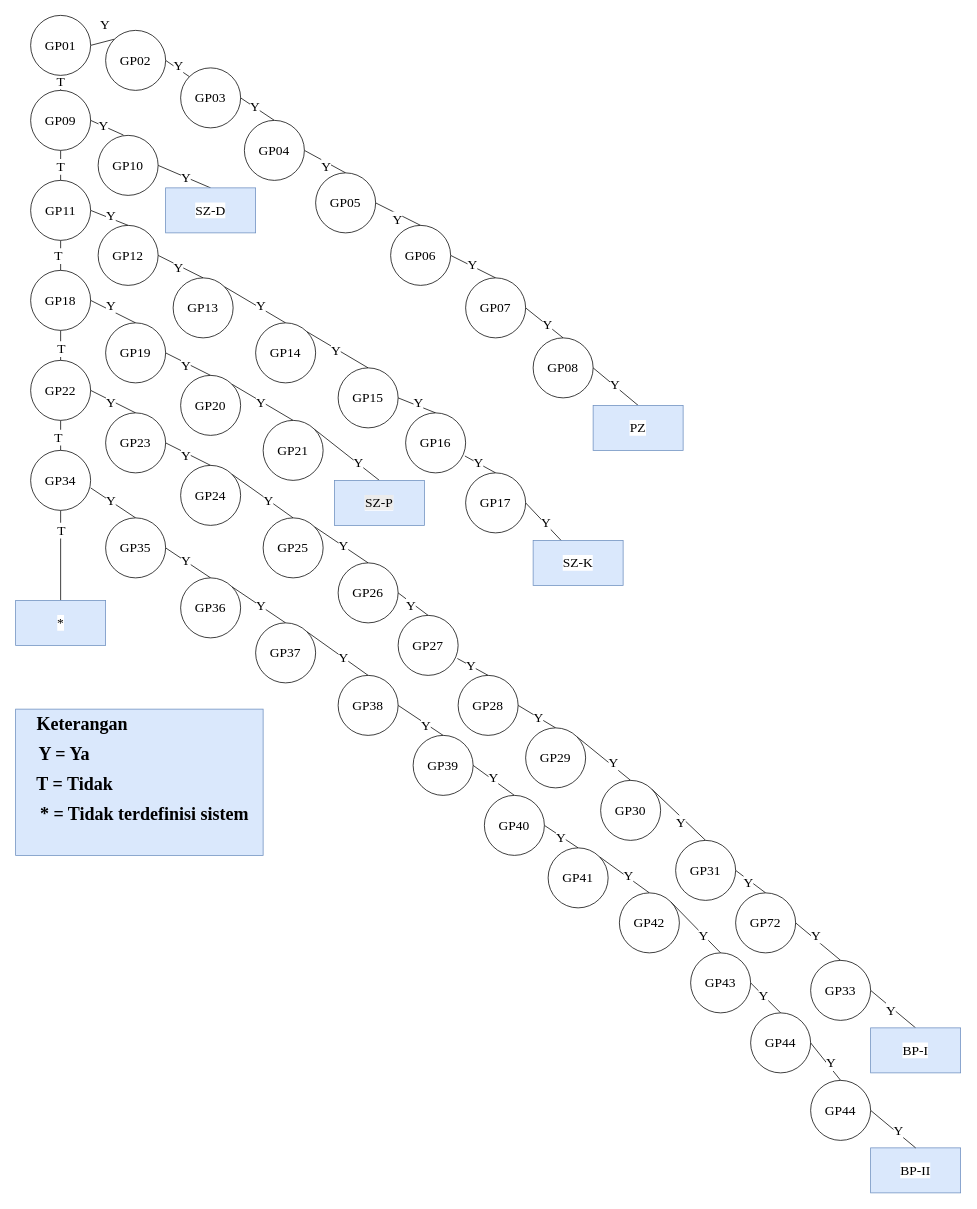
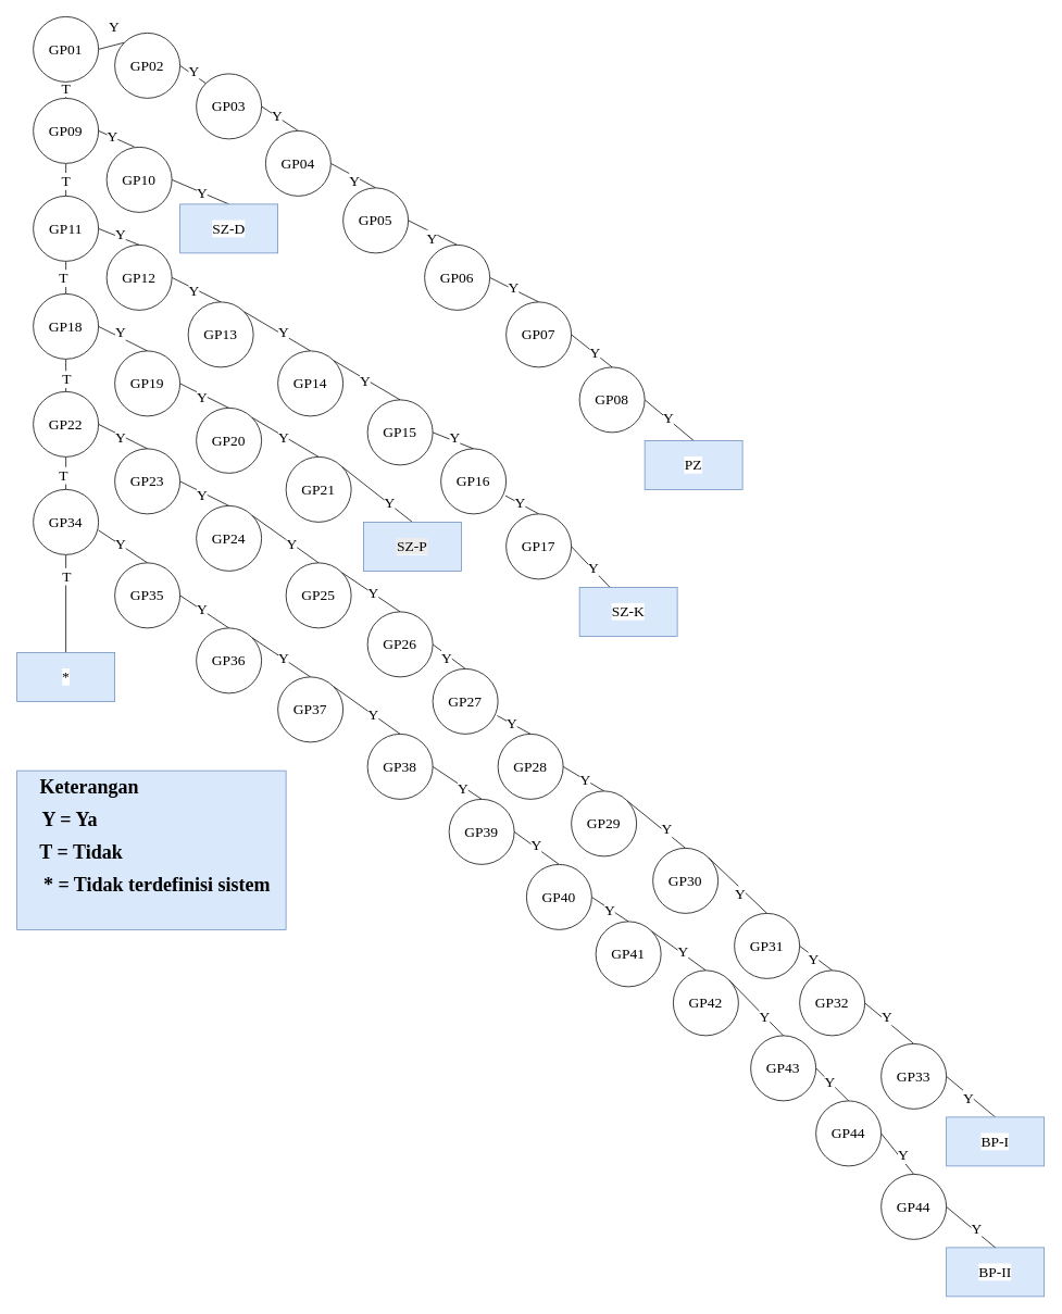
- <mxCell id="75" value="&lt;span style=&quot;font-family: &amp;quot;Times New Roman&amp;quot;; font-size: 18px;&quot;&gt;GP72&lt;/span&gt;" style="ellipse;whiteSpace=wrap;html=1;aspect=fixed;" parent="1" vertex="1"><mxGeometry x="980" y="1190" width="80" height="80" as="geometry" /></mxCell>
+ <mxCell id="75" value="&lt;span style=&quot;font-family: &amp;quot;Times New Roman&amp;quot;; font-size: 18px;&quot;&gt;GP32&lt;/span&gt;" style="ellipse;whiteSpace=wrap;html=1;aspect=fixed;" parent="1" vertex="1"><mxGeometry x="980" y="1190" width="80" height="80" as="geometry" /></mxCell>
